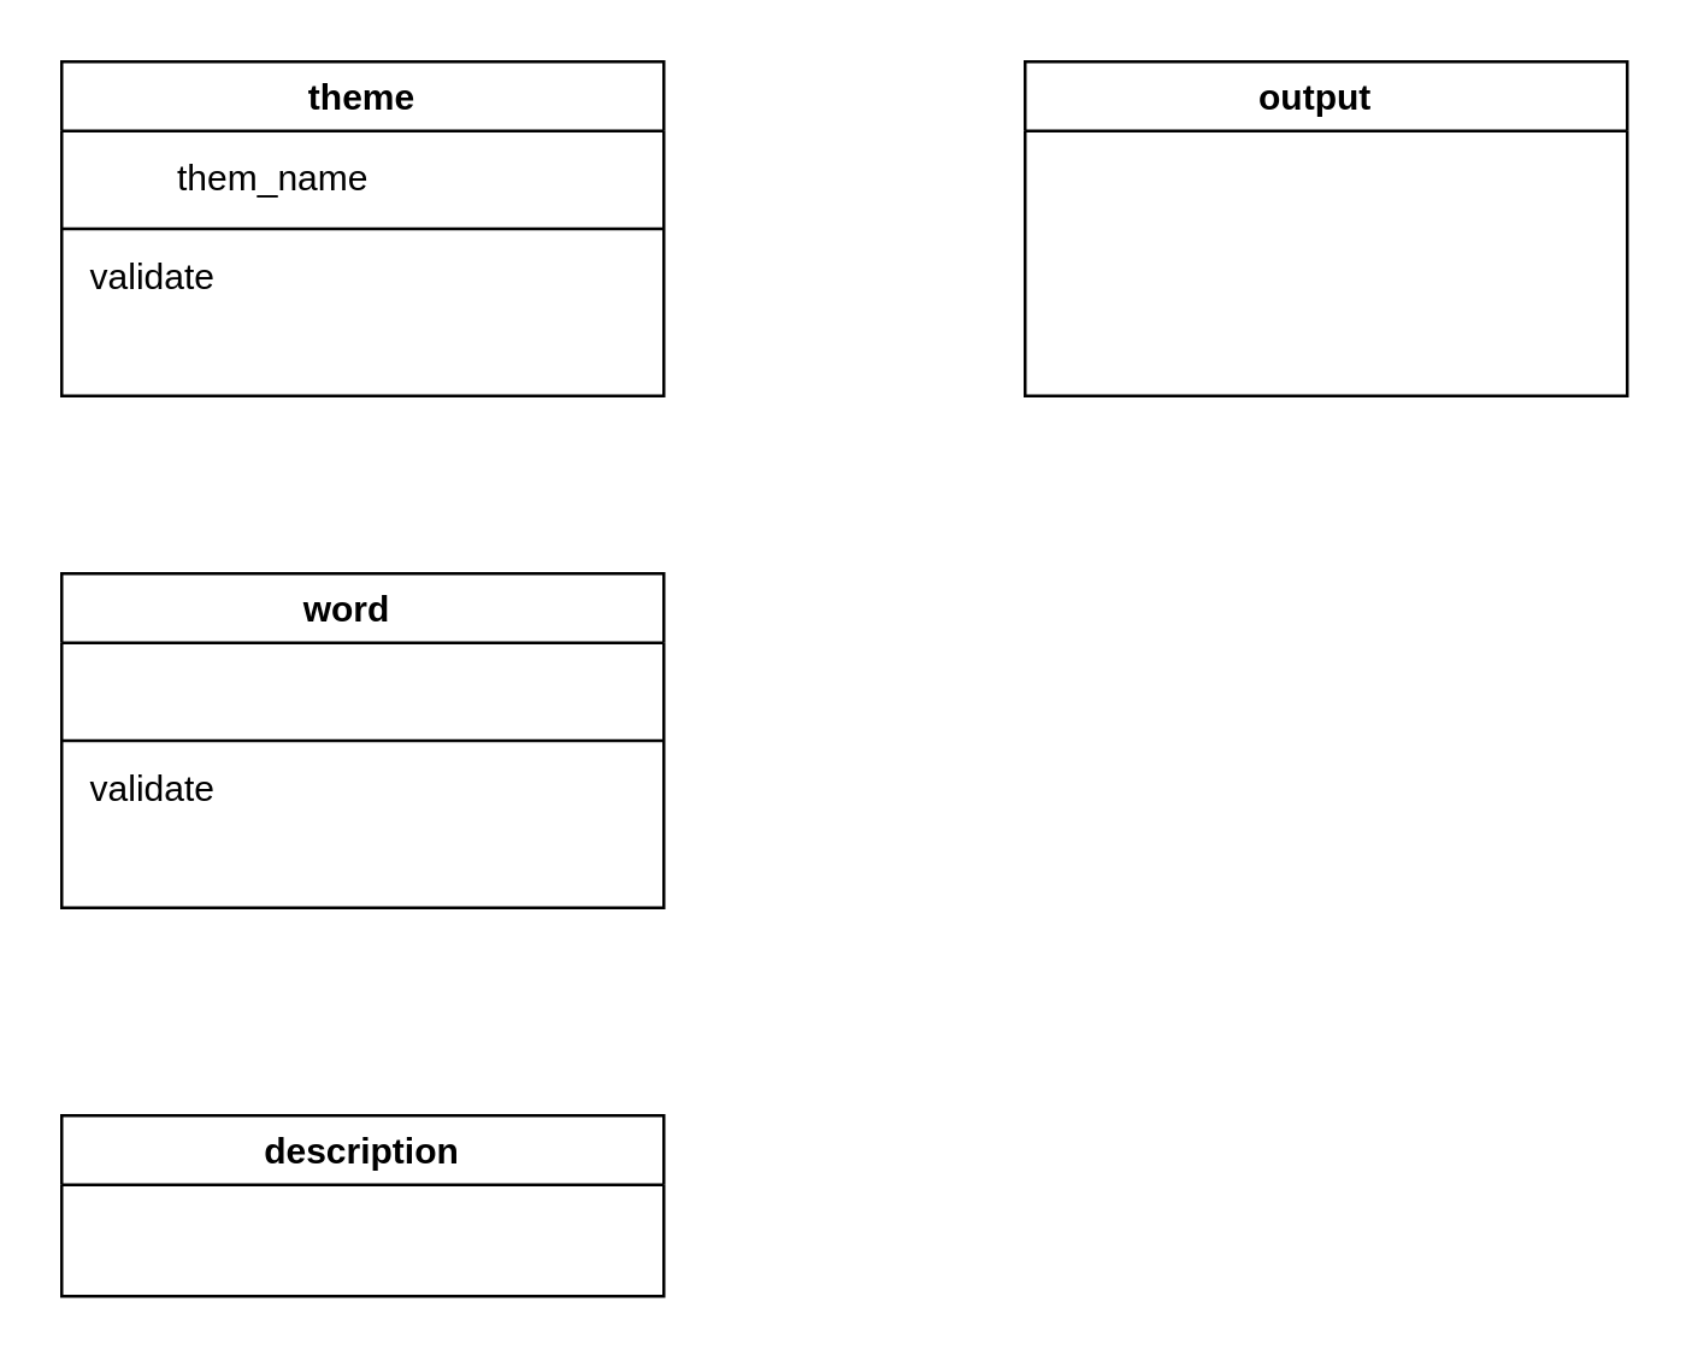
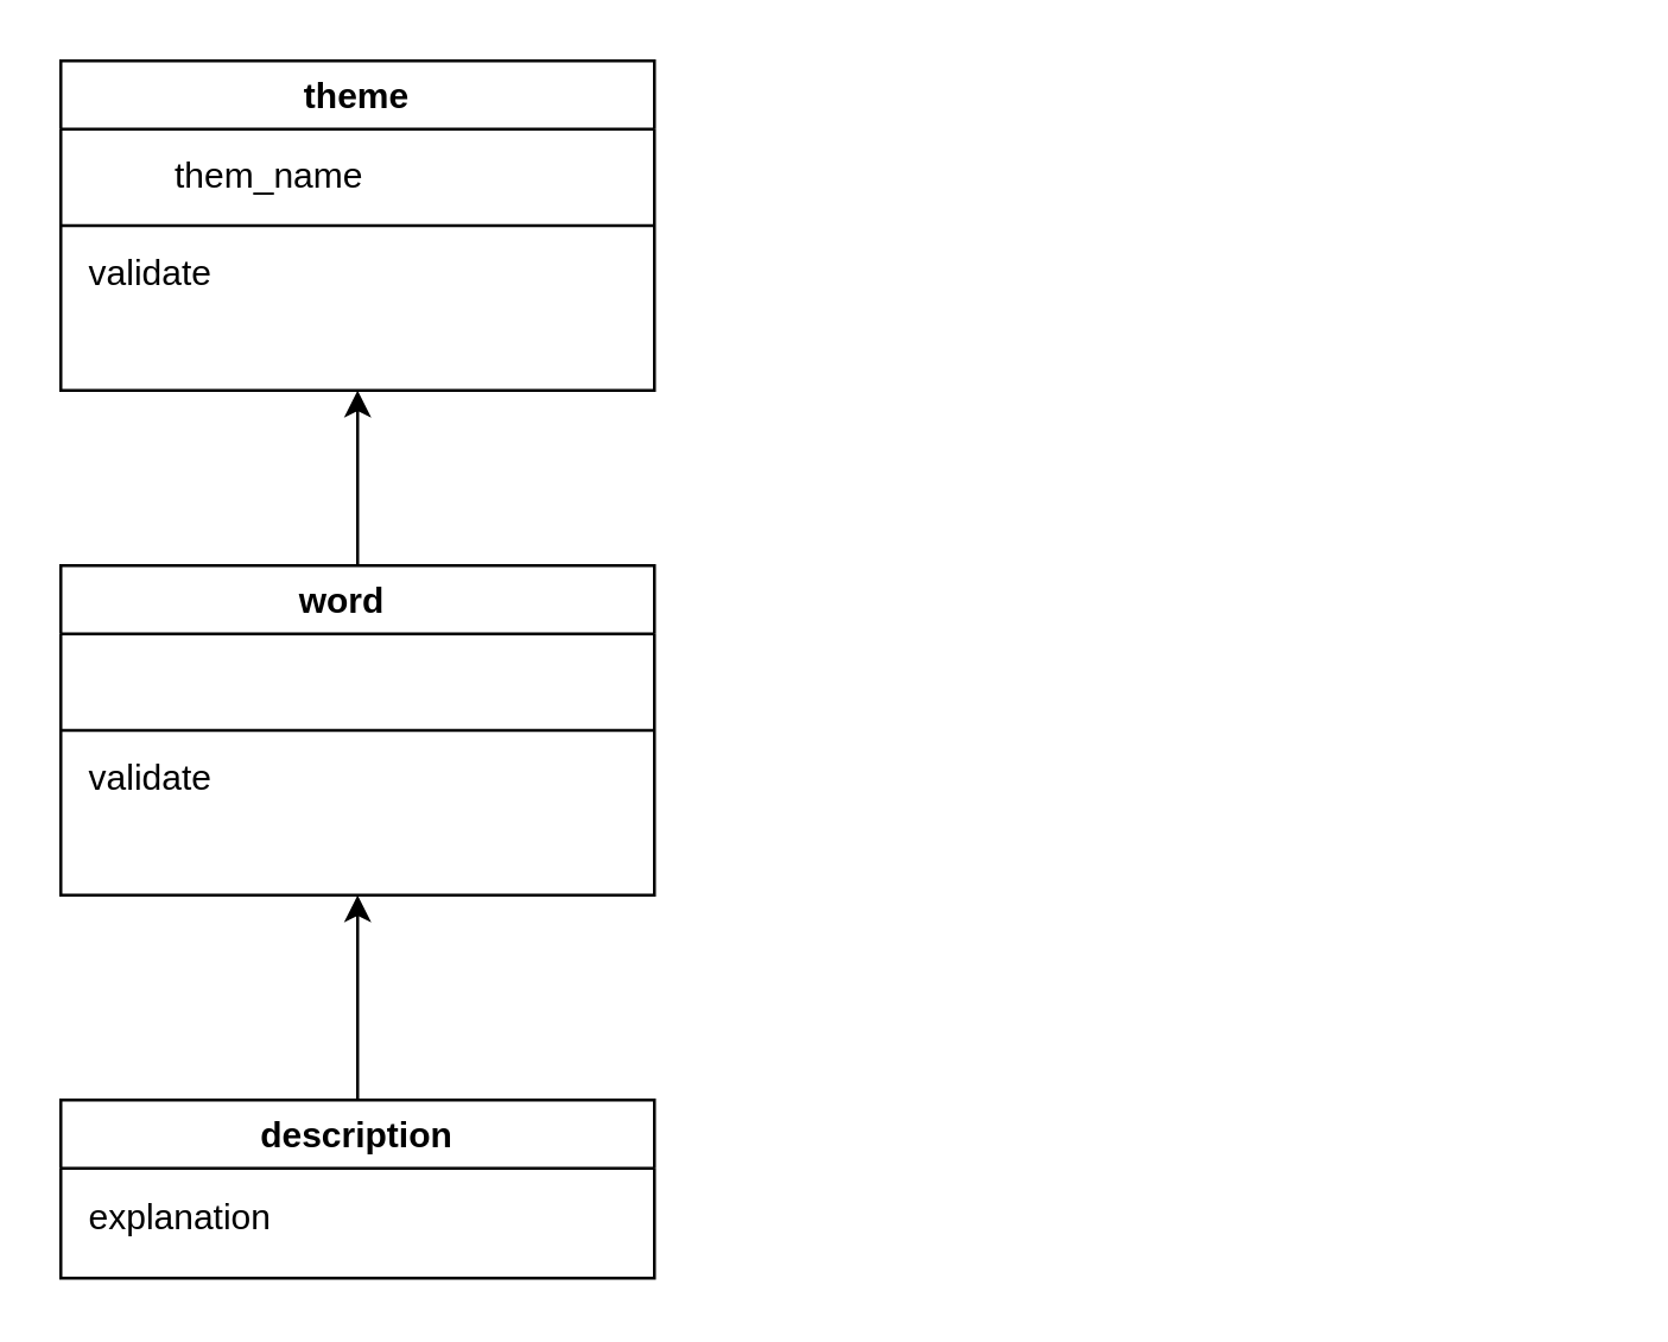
- <mxCell id="13" value="output  " style="swimlane;" vertex="1" parent="1"><mxGeometry x="340" y="20" width="200" height="111" as="geometry"><mxRectangle x="31" y="89" width="70" height="23" as="alternateBounds" /></mxGeometry></mxCell>
+ <mxCell id="6" style="edgeStyle=orthogonalEdgeStyle;rounded=0;orthogonalLoop=1;jettySize=auto;html=1;exitX=0.5;exitY=0;exitDx=0;exitDy=0;entryX=0.5;entryY=1;entryDx=0;entryDy=0;" edge="1" parent="1" source="7" target="2"><mxGeometry relative="1" as="geometry" /></mxCell>
+ <mxCell id="10" style="edgeStyle=orthogonalEdgeStyle;rounded=0;orthogonalLoop=1;jettySize=auto;html=1;exitX=0.5;exitY=0;exitDx=0;exitDy=0;entryX=0.5;entryY=1;entryDx=0;entryDy=0;" edge="1" parent="1" source="11" target="7"><mxGeometry relative="1" as="geometry" /></mxCell>
+ <mxCell id="12" value="explanation" style="text;html=1;align=center;verticalAlign=middle;resizable=0;points=[];autosize=1;strokeColor=none;fillColor=none;" vertex="1" parent="11"><mxGeometry y="30" width="80" height="20" as="geometry" /></mxCell>
